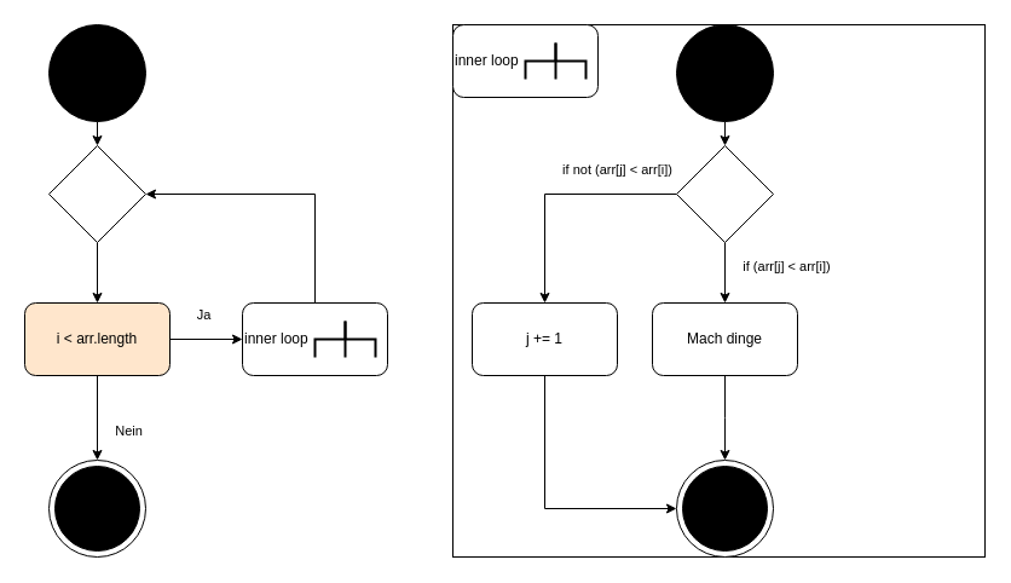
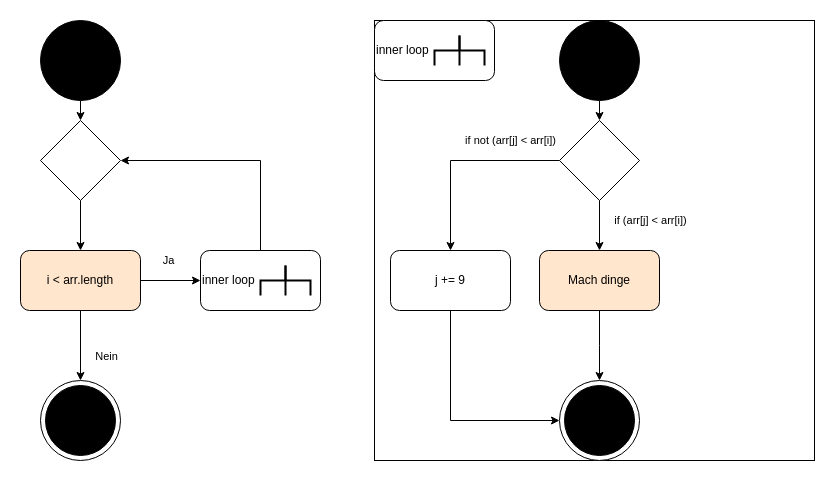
- <mxCell id="39" value="j += 1" style="rounded=1;whiteSpace=wrap;html=1;" parent="27" vertex="1"><mxGeometry x="-60" y="230" width="120" height="60" as="geometry" /></mxCell>
+ <mxCell id="39" value="j += 9" style="rounded=1;whiteSpace=wrap;html=1;" parent="27" vertex="1"><mxGeometry x="-60" y="230" width="120" height="60" as="geometry" /></mxCell>
- <mxCell id="36" value="Mach dinge" style="rounded=1;whiteSpace=wrap;html=1;" parent="27" vertex="1"><mxGeometry x="89" y="230" width="120" height="60" as="geometry" /></mxCell>
+ <mxCell id="36" value="Mach dinge" style="rounded=1;whiteSpace=wrap;html=1;fillColor=#ffe6cc;" parent="27" vertex="1"><mxGeometry x="89" y="230" width="120" height="60" as="geometry" /></mxCell>
